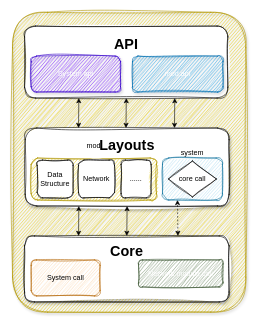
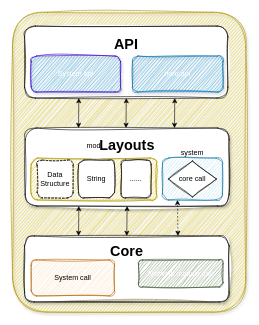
- <mxCell id="18" value="System api" style="rounded=1;whiteSpace=wrap;html=1;fillColor=#6a00ff;fontColor=#ffffff;strokeColor=#3700CC;sketch=1;curveFitting=1;jiggle=2;shadow=1;" vertex="1" parent="1"><mxGeometry x="51" y="93" width="149" height="60" as="geometry" /></mxCell>
+ <mxCell id="18" value="System api" style="rounded=1;whiteSpace=wrap;html=1;fillColor=#1ba1e2;fontColor=#ffffff;strokeColor=#3700CC;sketch=1;curveFitting=1;jiggle=2;shadow=1;" vertex="1" parent="1"><mxGeometry x="51" y="93" width="149" height="60" as="geometry" /></mxCell>
- <mxCell id="16" value="Data Structure" style="rounded=1;whiteSpace=wrap;html=1;sketch=1;curveFitting=1;jiggle=2;" vertex="1" parent="1"><mxGeometry x="61" y="266.5" width="60" height="63" as="geometry" /></mxCell>
+ <mxCell id="16" value="Data Structure" style="rounded=1;whiteSpace=wrap;html=1;sketch=1;curveFitting=1;jiggle=2;dashed=1;" vertex="1" parent="1"><mxGeometry x="61" y="266.5" width="60" height="63" as="geometry" /></mxCell>
- <mxCell id="13" value="Network" style="rounded=1;whiteSpace=wrap;html=1;sketch=1;curveFitting=1;jiggle=2;" vertex="1" parent="1"><mxGeometry x="130" y="266.5" width="60" height="63" as="geometry" /></mxCell>
+ <mxCell id="13" value="String" style="rounded=1;whiteSpace=wrap;html=1;sketch=1;curveFitting=1;jiggle=2;" vertex="1" parent="1"><mxGeometry x="130" y="266.5" width="60" height="63" as="geometry" /></mxCell>
- <mxCell id="4" value="System call" style="rounded=1;whiteSpace=wrap;html=1;labelPosition=center;verticalLabelPosition=middle;align=center;verticalAlign=middle;sketch=1;curveFitting=1;jiggle=2;fillColor=#fad7ac;strokeColor=#b46504;" vertex="1" parent="1"><mxGeometry x="51" y="433" width="115" height="60" as="geometry" /></mxCell>
+ <mxCell id="4" value="System call" style="rounded=1;whiteSpace=wrap;html=1;labelPosition=center;verticalLabelPosition=middle;align=center;verticalAlign=middle;sketch=1;curveFitting=1;jiggle=2;fillColor=#fad7ac;strokeColor=#b46504;" vertex="1" parent="1"><mxGeometry x="51" y="433" width="139" height="60" as="geometry" /></mxCell>
